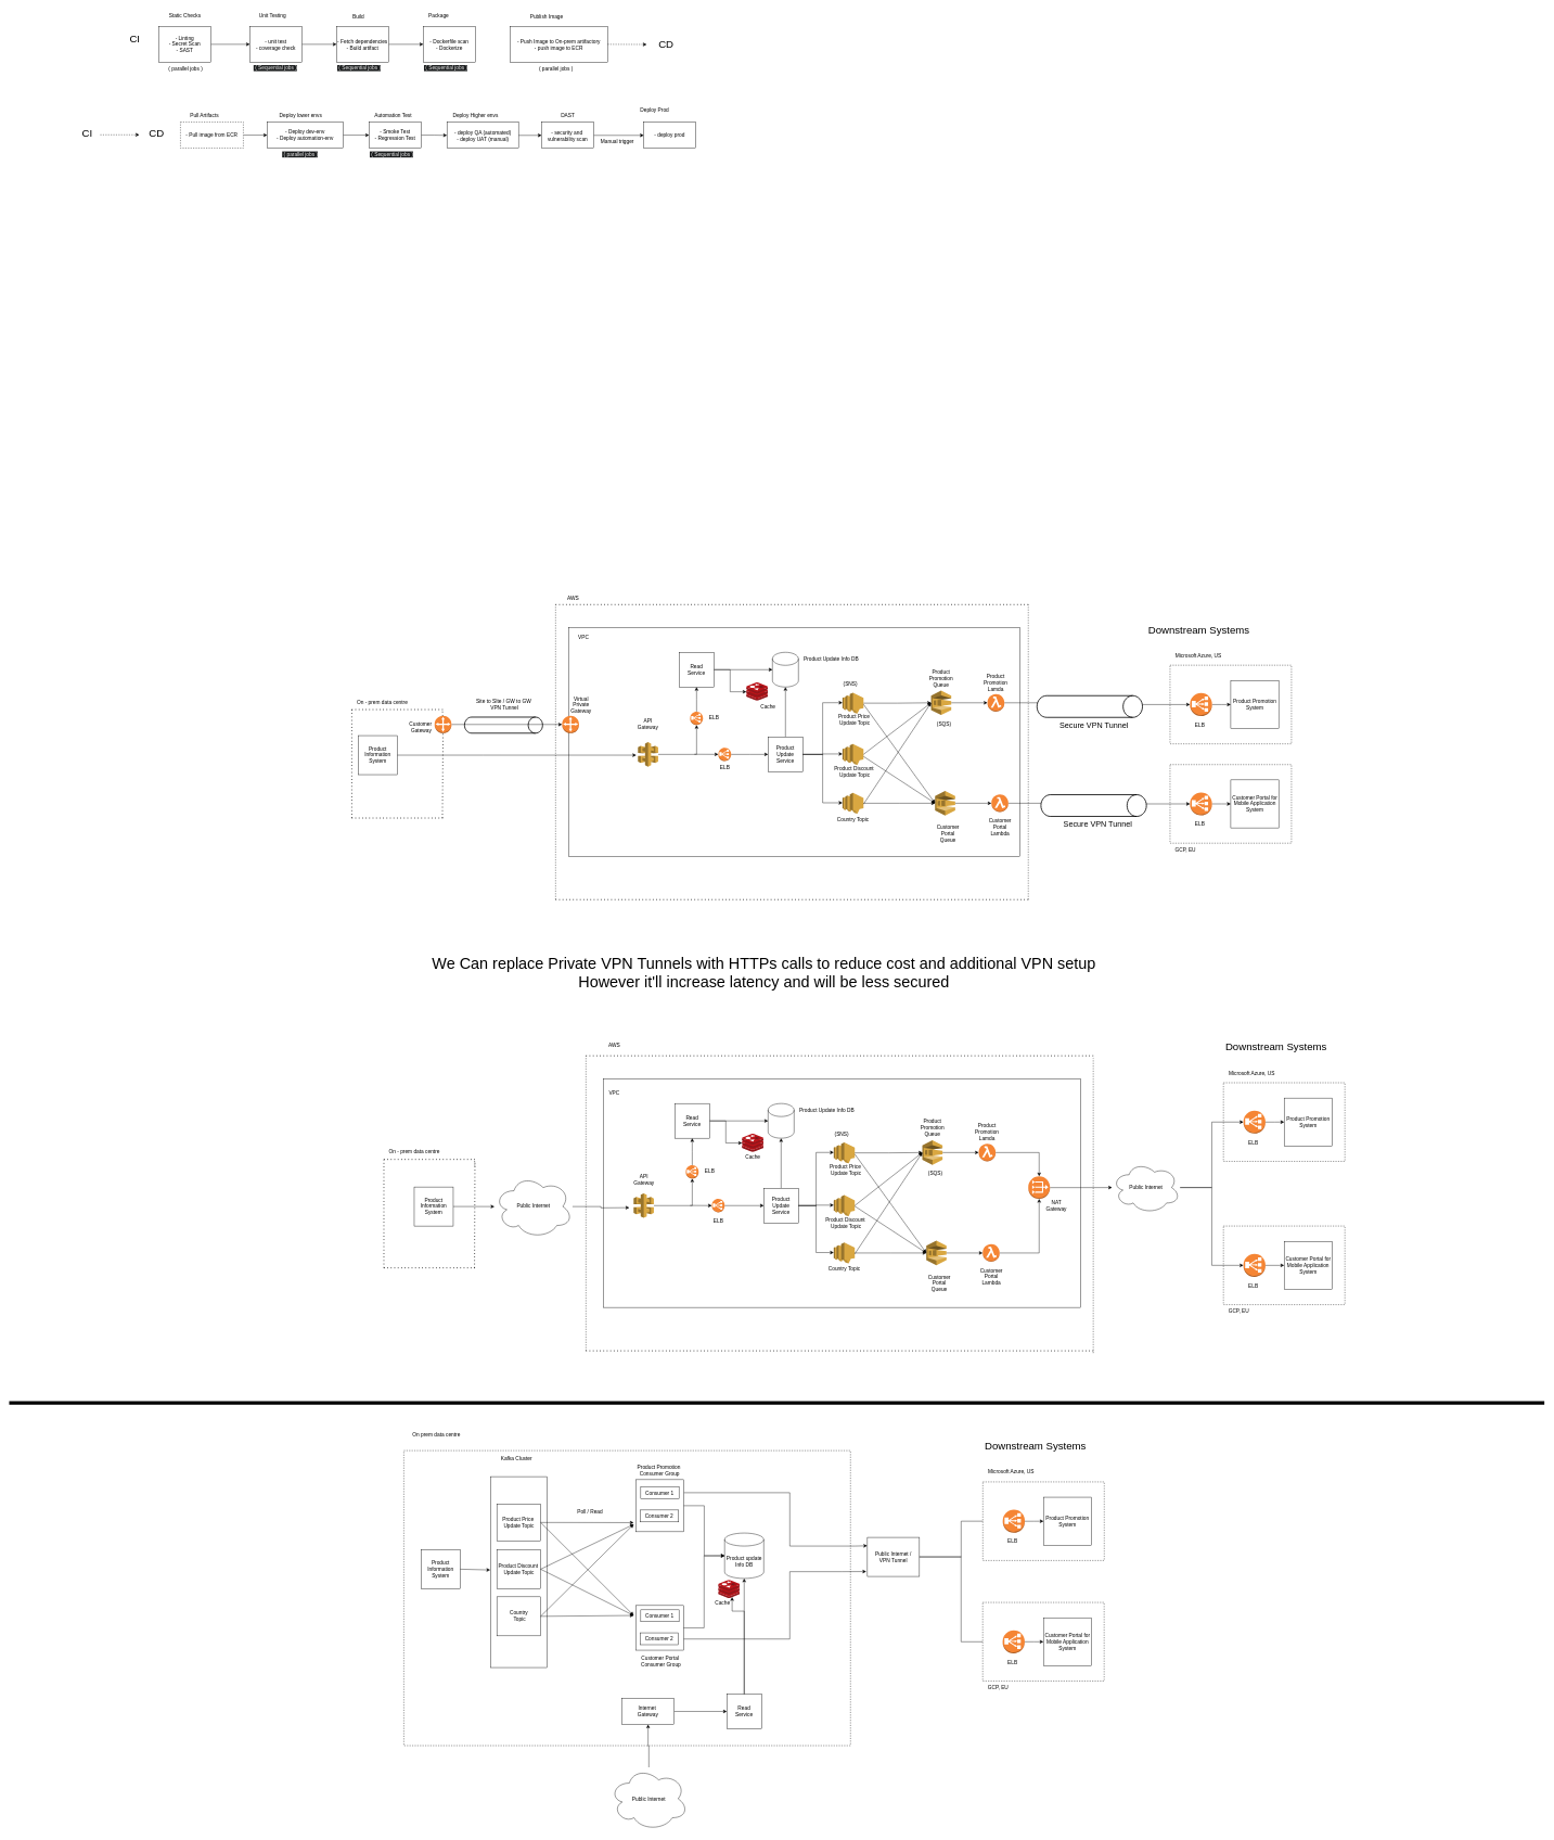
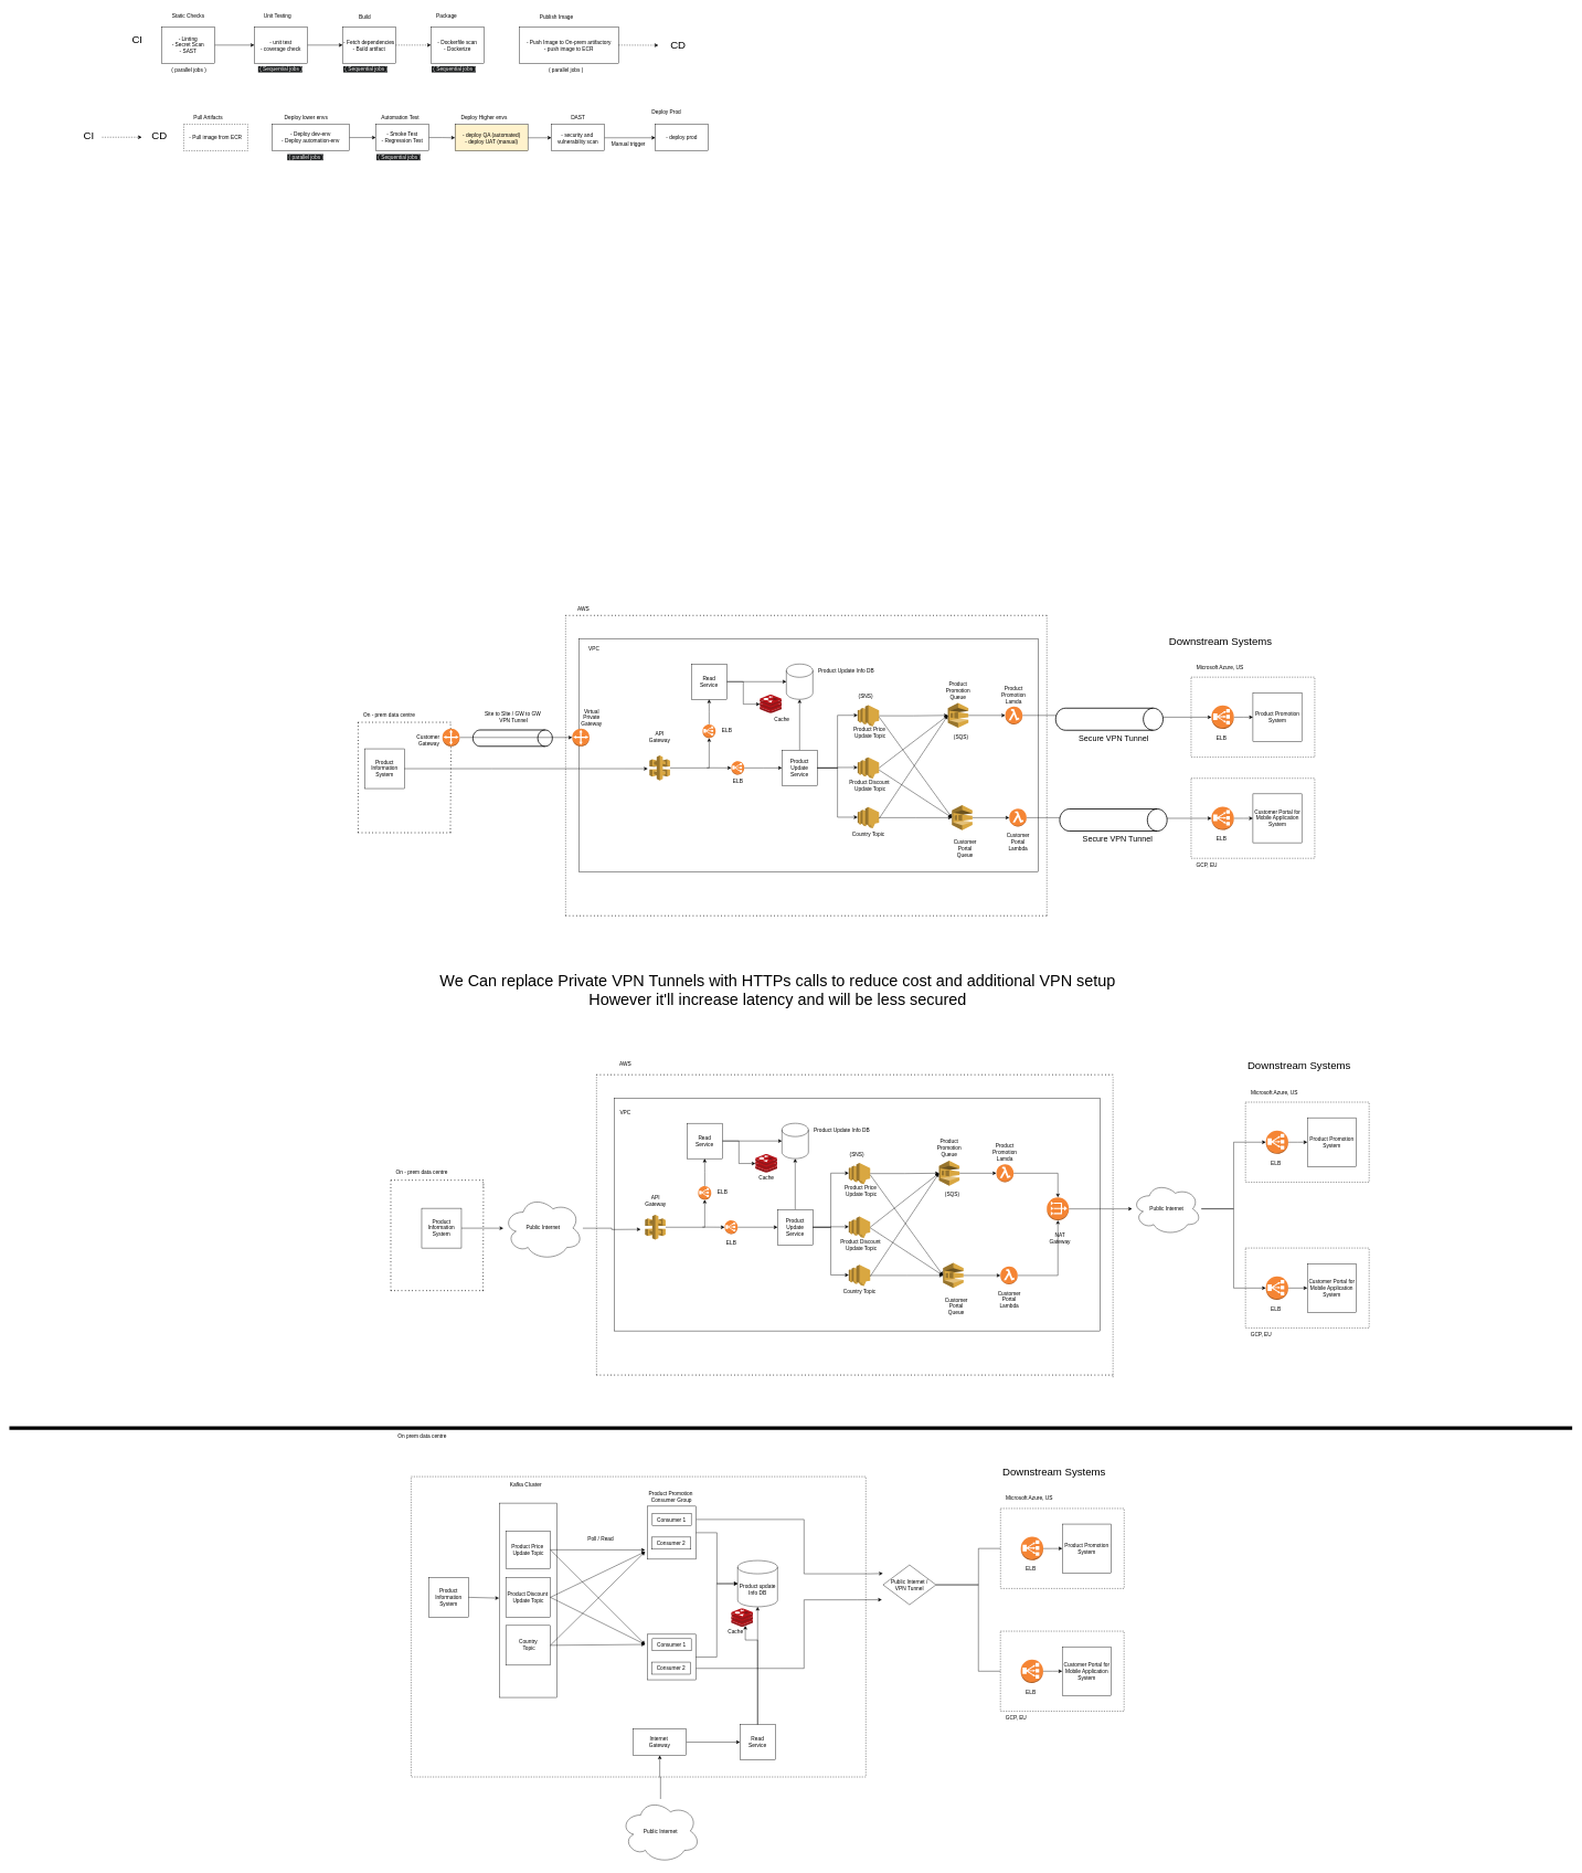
- <mxCell id="239" value="" style="edgeStyle=orthogonalEdgeStyle;rounded=0;orthogonalLoop=1;jettySize=auto;html=1;" parent="1" source="240" target="241" edge="1"><mxGeometry relative="1" as="geometry" /></mxCell>
+ <mxCell id="239" value="" style="edgeStyle=orthogonalEdgeStyle;rounded=0;orthogonalLoop=1;jettySize=auto;html=1;dashed=1;" parent="1" source="240" target="241" edge="1"><mxGeometry relative="1" as="geometry" /></mxCell>
- <mxCell id="243" value="" style="edgeStyle=orthogonalEdgeStyle;rounded=0;orthogonalLoop=1;jettySize=auto;html=1;" parent="1" source="244" target="246" edge="1"><mxGeometry relative="1" as="geometry" /></mxCell>
- <mxCell id="250" value="- deploy QA (automated)&lt;div&gt;- deploy UAT (manual)&lt;/div&gt;" style="whiteSpace=wrap;html=1;rounded=0;" parent="1" vertex="1"><mxGeometry x="1029.5" y="281.5" width="165" height="60" as="geometry" /></mxCell>
+ <mxCell id="250" value="- deploy QA (automated)&lt;div&gt;- deploy UAT (manual)&lt;/div&gt;" style="whiteSpace=wrap;html=1;rounded=0;fillColor=#fff2cc;" parent="1" vertex="1"><mxGeometry x="1029.5" y="281.5" width="165" height="60" as="geometry" /></mxCell>
- <mxCell id="111" value="NAT&lt;div&gt;Gateway&lt;/div&gt;" style="text;html=1;align=center;verticalAlign=middle;whiteSpace=wrap;rounded=0;" parent="1" vertex="1"><mxGeometry x="2405" y="2763.8" width="60" height="30" as="geometry" /></mxCell>
+ <mxCell id="111" value="NAT&lt;div&gt;Gateway&lt;/div&gt;" style="text;html=1;align=center;verticalAlign=middle;whiteSpace=wrap;rounded=0;" parent="1" vertex="1"><mxGeometry x="2370" y="2788.8" width="60" height="30" as="geometry" /></mxCell>
- <mxCell id="114" value="On prem data centre" style="text;html=1;align=center;verticalAlign=middle;resizable=0;points=[];autosize=1;strokeColor=none;fillColor=none;" parent="1" vertex="1"><mxGeometry x="940" y="3293" width="130" height="30" as="geometry" /></mxCell>
+ <mxCell id="114" value="On prem data centre" style="text;html=1;align=center;verticalAlign=middle;resizable=0;points=[];autosize=1;strokeColor=none;fillColor=none;" parent="1" vertex="1"><mxGeometry x="890" y="3238" width="130" height="30" as="geometry" /></mxCell>
- <mxCell id="196" value="Public Internet /&lt;br&gt;VPN Tunnel" style="rounded=0;whiteSpace=wrap;html=1;" parent="1" vertex="1"><mxGeometry x="1998.99" y="3543" width="120" height="90" as="geometry" /></mxCell>
+ <mxCell id="196" value="Public Internet /&lt;br&gt;VPN Tunnel" style="rhombus;whiteSpace=wrap;html=1;" parent="1" vertex="1"><mxGeometry x="1998.99" y="3543" width="120" height="90" as="geometry" /></mxCell>
- <mxCell id="137" value="&lt;div&gt;Customer Portal&amp;nbsp;&lt;/div&gt;&lt;div&gt;Consumer Group&lt;/div&gt;" style="text;html=1;align=center;verticalAlign=middle;whiteSpace=wrap;rounded=0;" parent="1" vertex="1"><mxGeometry x="1463.25" y="3813" width="120" height="30" as="geometry" /></mxCell>
